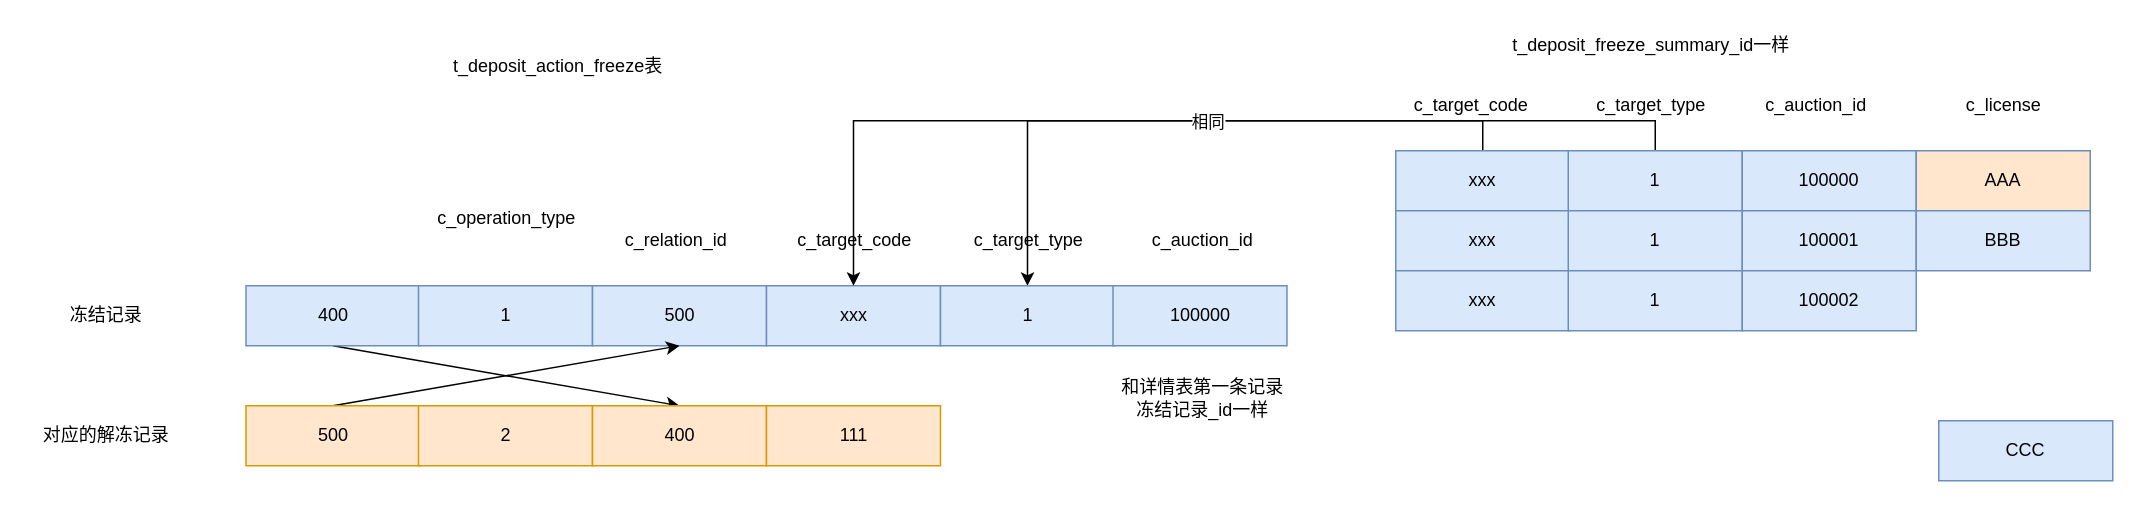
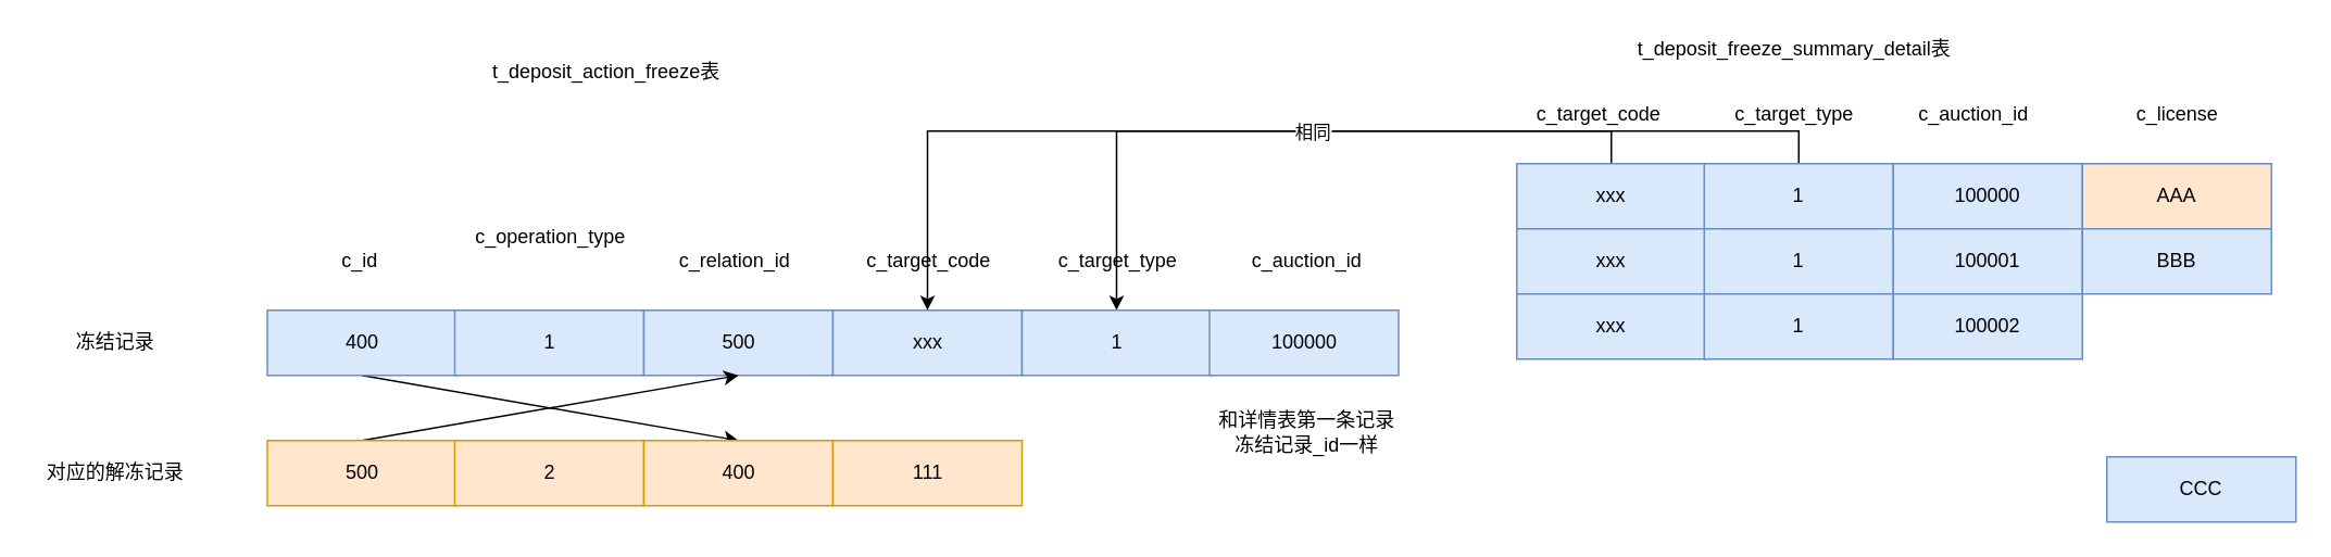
- <mxCell id="25" value="t_deposit_freeze_summary_id一样" style="text;html=1;align=center;verticalAlign=middle;resizable=0;points=[];autosize=1;strokeColor=none;fillColor=none;" vertex="1" parent="1"><mxGeometry x="995" y="20" width="210" height="20" as="geometry" /></mxCell>
+ <mxCell id="25" value="t_deposit_freeze_summary_detail表" style="text;html=1;align=center;verticalAlign=middle;resizable=0;points=[];autosize=1;strokeColor=none;fillColor=none;" vertex="1" parent="1"><mxGeometry x="995" y="20" width="210" height="20" as="geometry" /></mxCell>
+ <mxCell id="2" value="c_id" style="text;html=1;align=center;verticalAlign=middle;resizable=0;points=[];autosize=1;strokeColor=none;fillColor=none;" vertex="1" parent="1"><mxGeometry x="200" y="150" width="40" height="20" as="geometry" /></mxCell>
